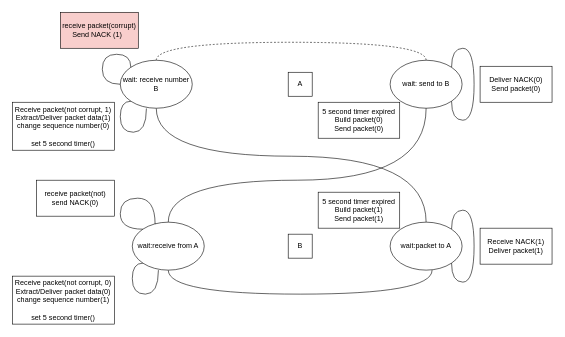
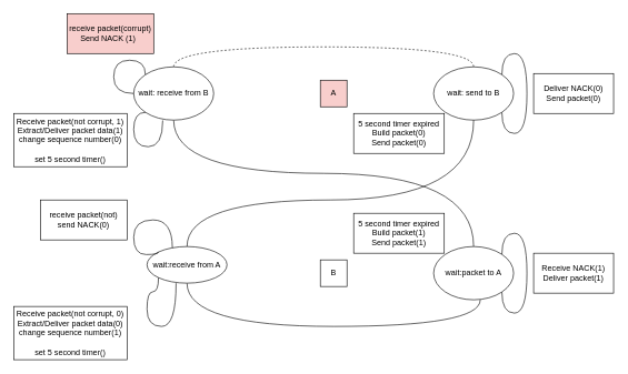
- <mxCell id="4" value="wait: receive number B" style="ellipse;whiteSpace=wrap;html=1;" vertex="1" parent="1"><mxGeometry x="200" y="100" width="120" height="80" as="geometry" /></mxCell>
+ <mxCell id="4" value="wait: receive from B" style="ellipse;whiteSpace=wrap;html=1;" vertex="1" parent="1"><mxGeometry x="200" y="100" width="120" height="80" as="geometry" /></mxCell>
- <mxCell id="11" value="A" style="whiteSpace=wrap;html=1;aspect=fixed;" vertex="1" parent="1"><mxGeometry x="480" y="120" width="40" height="40" as="geometry" /></mxCell>
+ <mxCell id="11" value="A" style="whiteSpace=wrap;html=1;aspect=fixed;fillColor=#f8cecc;" vertex="1" parent="1"><mxGeometry x="480" y="120" width="40" height="40" as="geometry" /></mxCell>
- <mxCell id="8" value="wait:receive from A" style="ellipse;whiteSpace=wrap;html=1;" vertex="1" parent="1"><mxGeometry x="220" y="370" width="120" height="80" as="geometry" /></mxCell>
+ <mxCell id="8" value="wait:receive from A" style="ellipse;whiteSpace=wrap;html=1;" vertex="1" parent="1"><mxGeometry x="220" y="370" width="120" height="55" as="geometry" /></mxCell>
